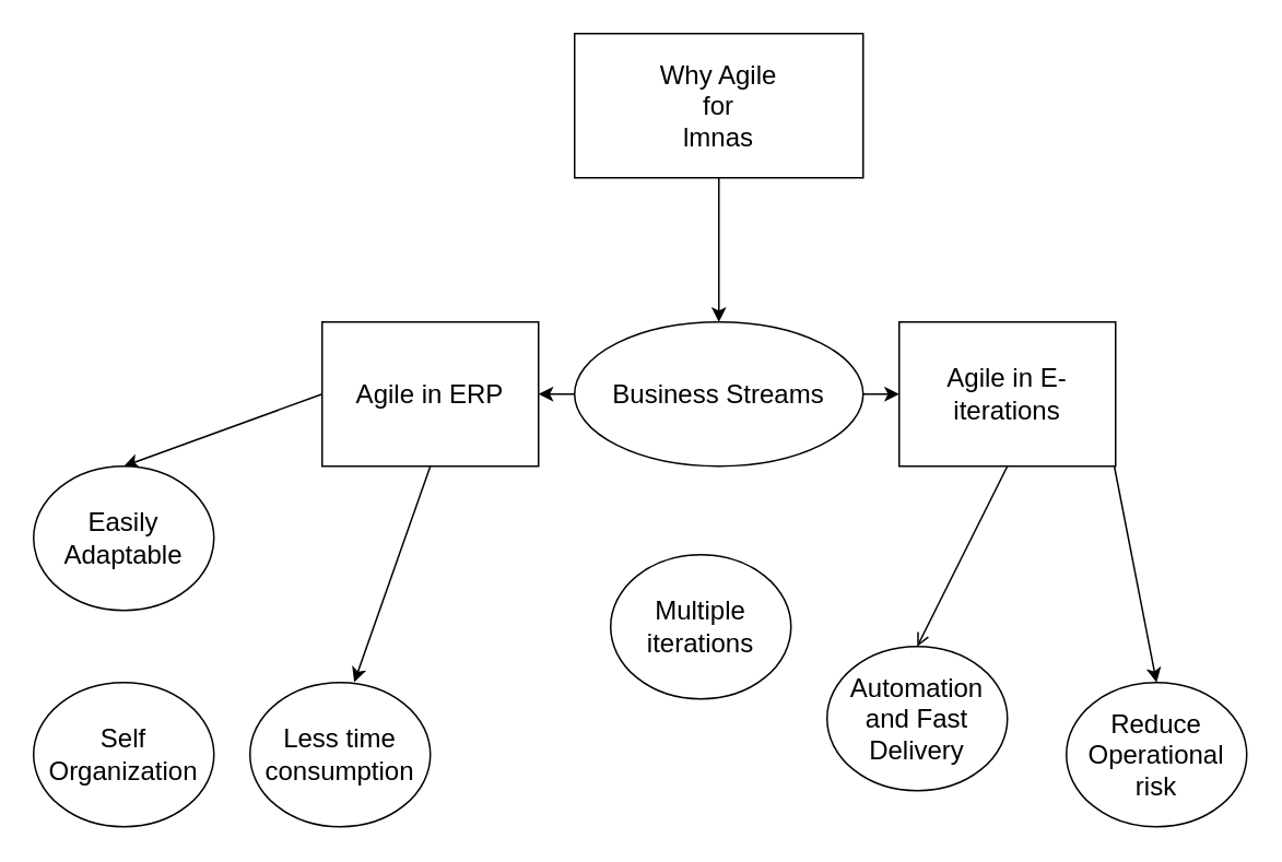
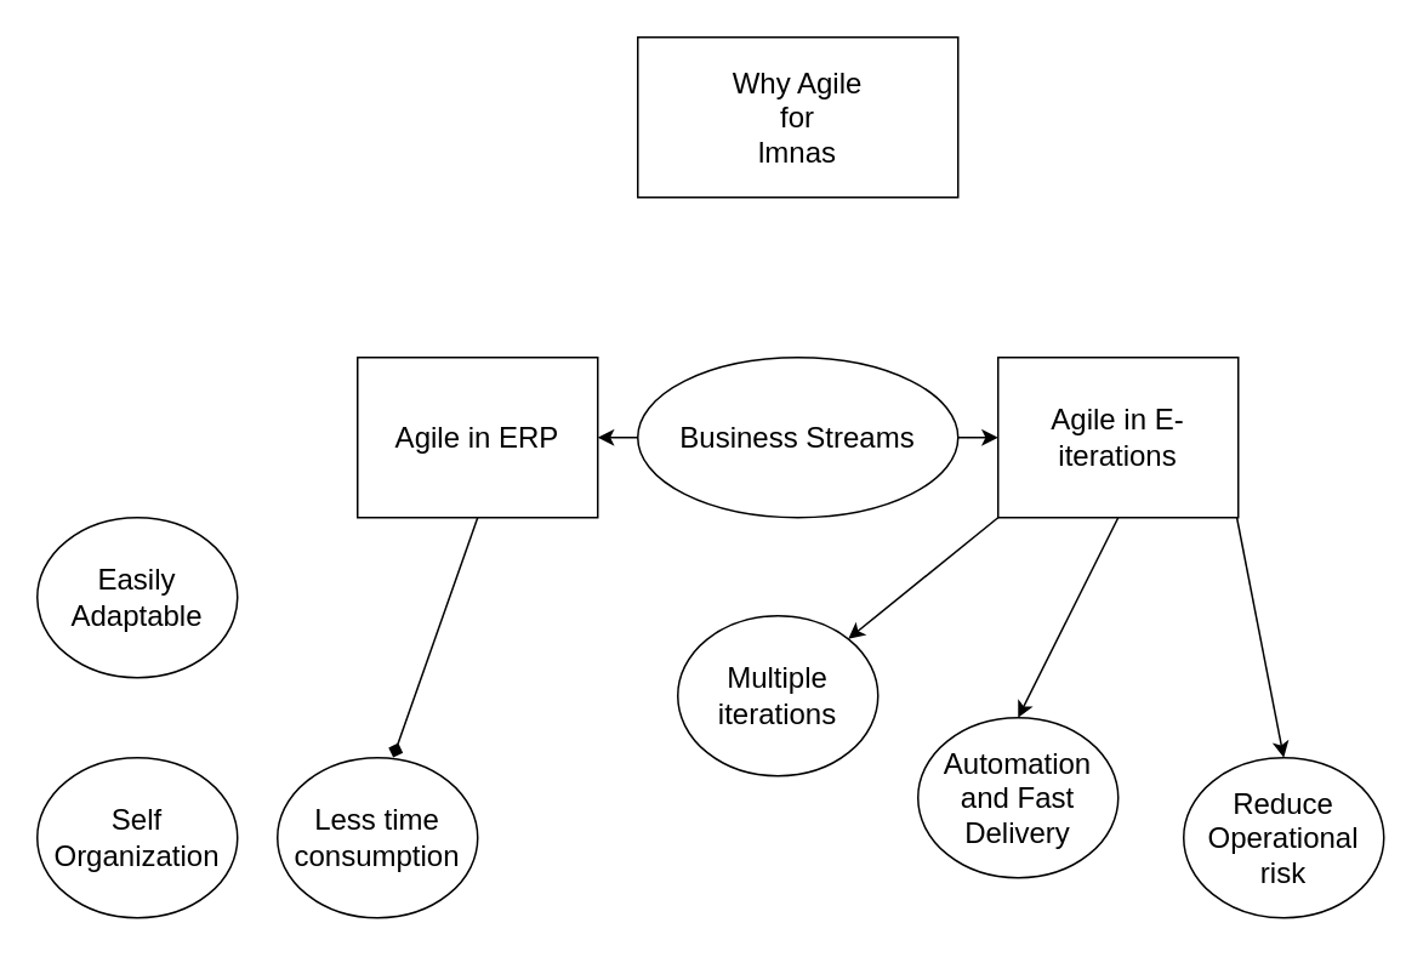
- <mxCell id="2" value="" style="edgeStyle=none;html=1;fontSize=16;" edge="1" parent="1" source="3" target="6"><mxGeometry relative="1" as="geometry" /></mxCell>
- <mxCell id="9" style="edgeStyle=none;html=1;exitX=0;exitY=0.5;exitDx=0;exitDy=0;entryX=0.5;entryY=0;entryDx=0;entryDy=0;fontSize=16;" edge="1" parent="1" source="10" target="15"><mxGeometry relative="1" as="geometry" /></mxCell>
+ <mxCell id="12" style="edgeStyle=none;html=1;exitX=0;exitY=1;exitDx=0;exitDy=0;fontSize=16;" edge="1" parent="1" source="13" target="17"><mxGeometry relative="1" as="geometry" /></mxCell>
- <mxCell id="11" style="edgeStyle=none;html=1;exitX=0.5;exitY=1;exitDx=0;exitDy=0;fontSize=16;entryX=0.5;entryY=0;entryDx=0;entryDy=0;endArrow=open;" edge="1" parent="1" source="13" target="19"><mxGeometry relative="1" as="geometry"><mxPoint x="614" y="306" as="targetPoint" /></mxGeometry></mxCell>
+ <mxCell id="11" style="edgeStyle=none;html=1;exitX=0.5;exitY=1;exitDx=0;exitDy=0;fontSize=16;entryX=0.5;entryY=0;entryDx=0;entryDy=0;" edge="1" parent="1" source="13" target="19"><mxGeometry relative="1" as="geometry"><mxPoint x="614" y="306" as="targetPoint" /></mxGeometry></mxCell>
- <mxCell id="8" style="edgeStyle=none;html=1;exitX=0.5;exitY=1;exitDx=0;exitDy=0;fontSize=16;entryX=0.578;entryY=-0.002;entryDx=0;entryDy=0;entryPerimeter=0;" edge="1" parent="1" source="10" target="14"><mxGeometry relative="1" as="geometry"><mxPoint x="262" y="306" as="targetPoint" /></mxGeometry></mxCell>
+ <mxCell id="8" style="edgeStyle=none;html=1;exitX=0.5;exitY=1;exitDx=0;exitDy=0;fontSize=16;entryX=0.578;entryY=-0.002;entryDx=0;entryDy=0;entryPerimeter=0;endArrow=diamond;" edge="1" parent="1" source="10" target="14"><mxGeometry relative="1" as="geometry"><mxPoint x="262" y="306" as="targetPoint" /></mxGeometry></mxCell>
